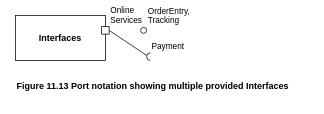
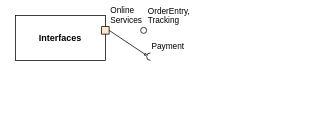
- <mxCell id="4" value="Online&lt;br style=&quot;font-size: 11px;&quot;&gt;&lt;div style=&quot;font-size: 11px;&quot;&gt;&lt;span style=&quot;background-color: initial; font-size: 11px;&quot;&gt;Services&lt;/span&gt;&lt;/div&gt;" style="html=1;rounded=0;align=left;verticalAlign=bottom;labelPosition=right;verticalLabelPosition=top;fontSize=11;" vertex="1" parent="3"><mxGeometry width="10" height="10" as="geometry" /></mxCell>
+ <mxCell id="4" value="Online&lt;br style=&quot;font-size: 11px;&quot;&gt;&lt;div style=&quot;font-size: 11px;&quot;&gt;&lt;span style=&quot;background-color: initial; font-size: 11px;&quot;&gt;Services&lt;/span&gt;&lt;/div&gt;" style="html=1;rounded=0;align=left;verticalAlign=bottom;labelPosition=right;verticalLabelPosition=top;fontSize=11;fillColor=#ffe6cc;" vertex="1" parent="3"><mxGeometry width="10" height="10" as="geometry" /></mxCell>
- <mxCell id="6" value="" style="endArrow=none;html=1;rounded=0;align=center;verticalAlign=top;endFill=0;labelBackgroundColor=none;endSize=2;exitX=1;exitY=0.5;exitDx=0;exitDy=0;" edge="1" source="4" target="7" parent="1"><mxGeometry relative="1" as="geometry"><mxPoint x="280" y="115" as="sourcePoint" /></mxGeometry></mxCell>
+ <mxCell id="6" value="" style="endArrow=diamond;html=1;rounded=0;align=center;verticalAlign=top;endFill=0;labelBackgroundColor=none;endSize=2;exitX=1;exitY=0.5;exitDx=0;exitDy=0;" edge="1" source="4" target="7" parent="1"><mxGeometry relative="1" as="geometry"><mxPoint x="280" y="115" as="sourcePoint" /></mxGeometry></mxCell>
- <mxCell id="8" value="&lt;b&gt;Figure 11.13 Port notation showing multiple provided Interfaces&lt;/b&gt;" style="text;html=1;align=left;verticalAlign=middle;resizable=0;points=[];autosize=1;strokeColor=none;fillColor=none;" vertex="1" parent="1"><mxGeometry x="20" y="100" width="390" height="30" as="geometry" /></mxCell>
